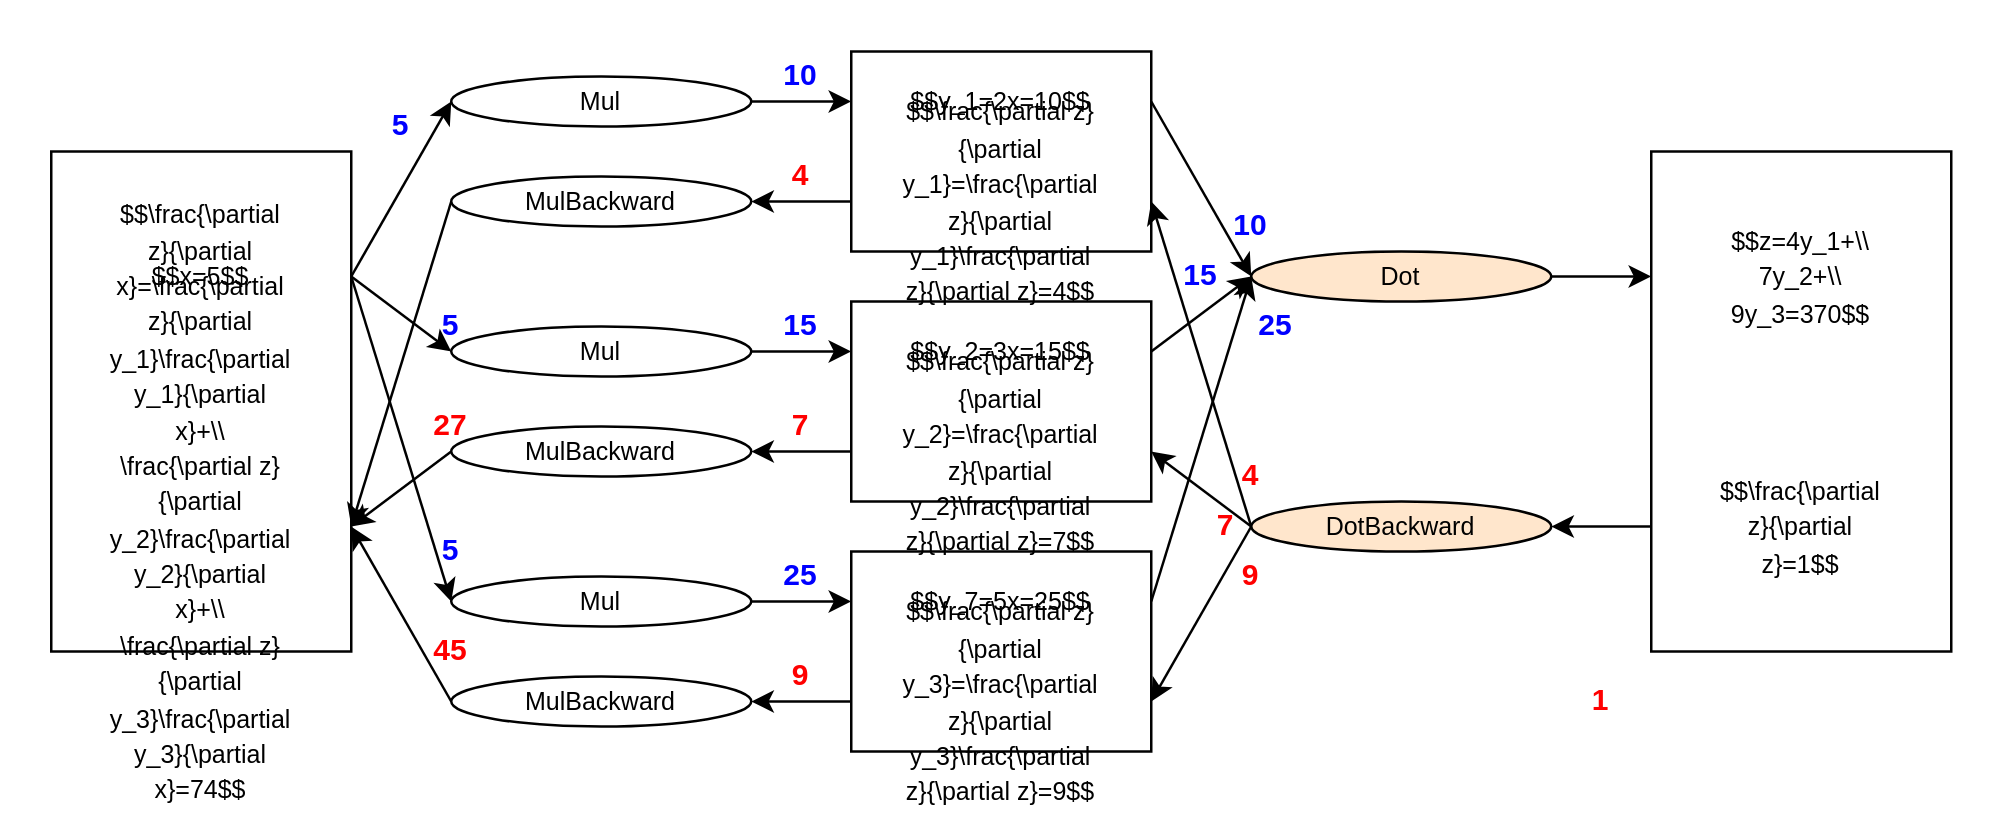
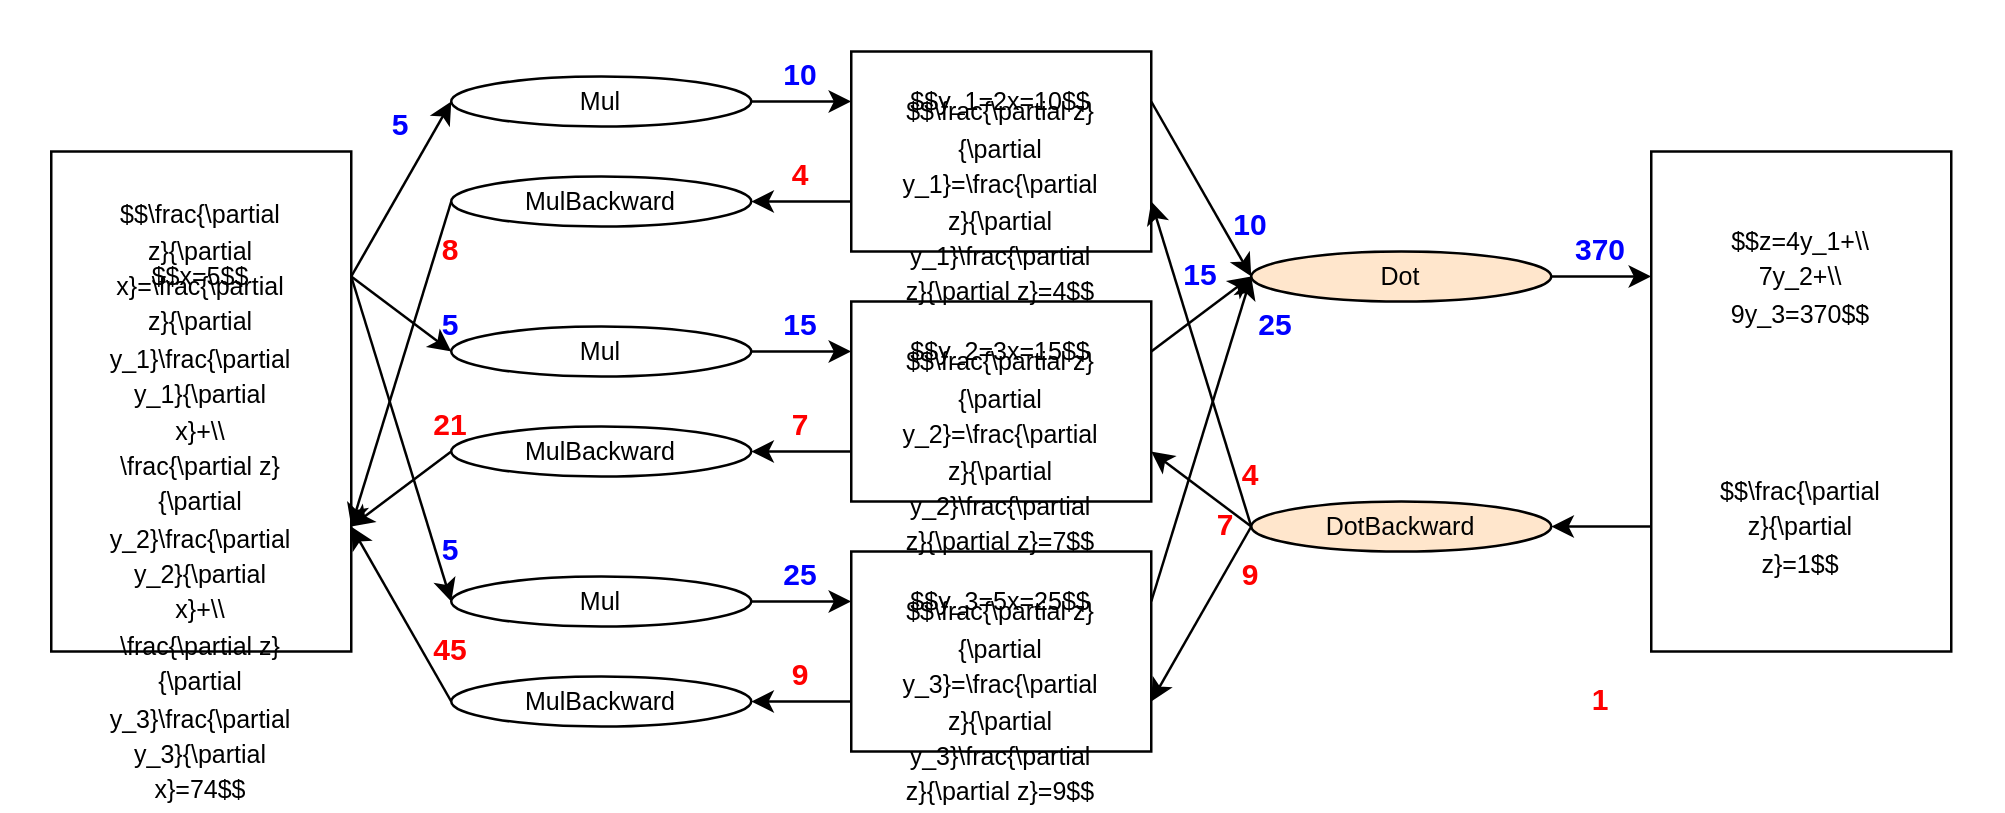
+ <mxCell id="62" value="&lt;b&gt;&lt;font color=&quot;#ff0000&quot;&gt;8&lt;/font&gt;&lt;/b&gt;" style="text;html=1;strokeColor=none;fillColor=none;align=center;verticalAlign=middle;whiteSpace=wrap;rounded=0;" vertex="1" parent="1"><mxGeometry x="160" y="90" width="40" height="20" as="geometry" /></mxCell>
+ <mxCell id="54" value="&lt;b&gt;&lt;font color=&quot;#0000ff&quot;&gt;370&lt;/font&gt;&lt;/b&gt;" style="text;html=1;strokeColor=none;fillColor=none;align=center;verticalAlign=middle;whiteSpace=wrap;rounded=0;" vertex="1" parent="1"><mxGeometry x="620" y="90" width="40" height="20" as="geometry" /></mxCell>
- <mxCell id="63" value="&lt;b&gt;&lt;font color=&quot;#ff0000&quot;&gt;27&lt;/font&gt;&lt;/b&gt;" style="text;html=1;strokeColor=none;fillColor=none;align=center;verticalAlign=middle;whiteSpace=wrap;rounded=0;" vertex="1" parent="1"><mxGeometry x="160" y="160" width="40" height="20" as="geometry" /></mxCell>
+ <mxCell id="63" value="&lt;b&gt;&lt;font color=&quot;#ff0000&quot;&gt;21&lt;/font&gt;&lt;/b&gt;" style="text;html=1;strokeColor=none;fillColor=none;align=center;verticalAlign=middle;whiteSpace=wrap;rounded=0;" vertex="1" parent="1"><mxGeometry x="160" y="160" width="40" height="20" as="geometry" /></mxCell>
- <mxCell id="41" value="&lt;font style=&quot;font-size: 10px&quot;&gt;$$y_7=5x=25$$&lt;/font&gt;" style="text;html=1;strokeColor=none;fillColor=none;align=center;verticalAlign=middle;whiteSpace=wrap;rounded=0;" vertex="1" parent="1"><mxGeometry x="380" y="230" width="40" height="20" as="geometry" /></mxCell>
+ <mxCell id="41" value="&lt;font style=&quot;font-size: 10px&quot;&gt;$$y_3=5x=25$$&lt;/font&gt;" style="text;html=1;strokeColor=none;fillColor=none;align=center;verticalAlign=middle;whiteSpace=wrap;rounded=0;" vertex="1" parent="1"><mxGeometry x="380" y="230" width="40" height="20" as="geometry" /></mxCell>
